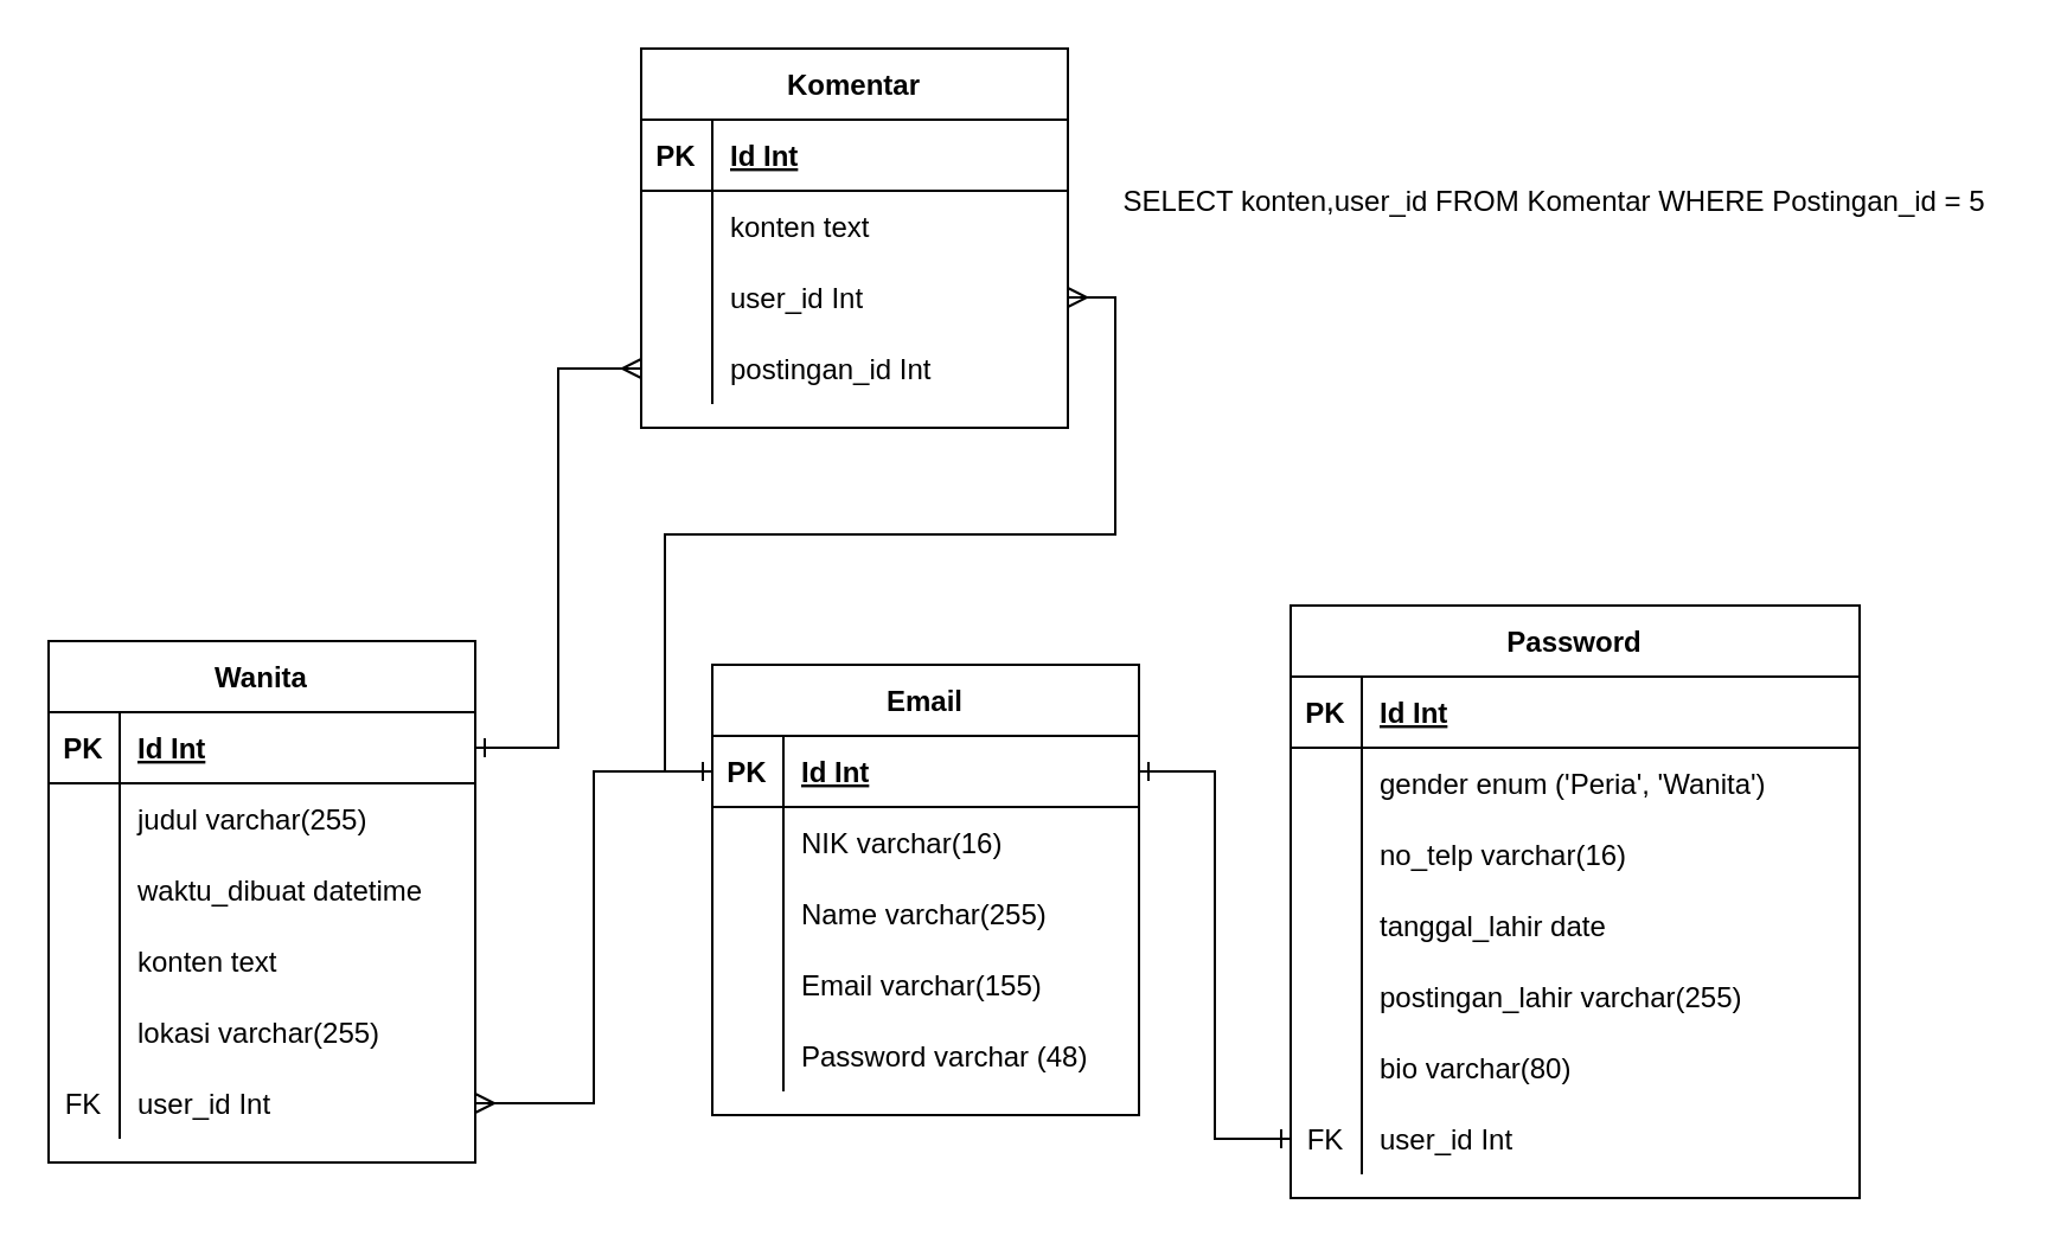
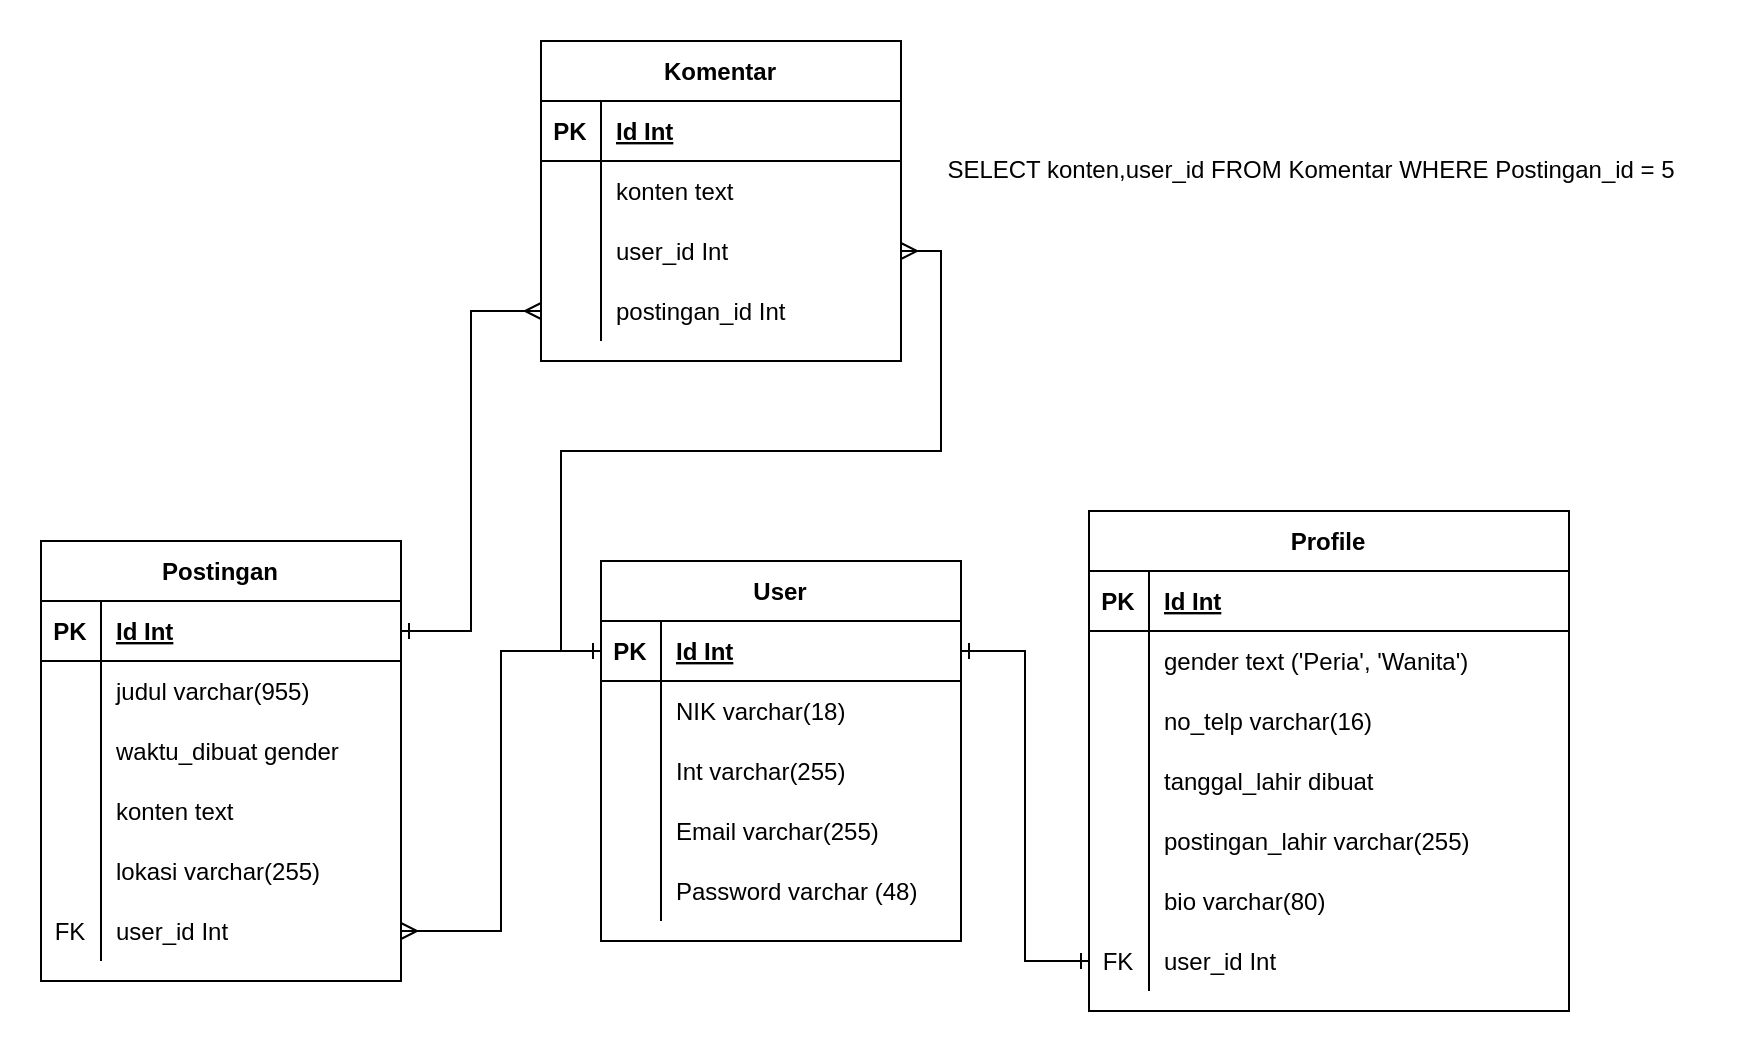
- <mxCell id="18" value="Password" style="shape=table;startSize=30;container=1;collapsible=1;childLayout=tableLayout;fixedRows=1;rowLines=0;fontStyle=1;align=center;resizeLast=1;" vertex="1" parent="1"><mxGeometry x="544" y="255" width="240" height="250" as="geometry" /></mxCell>
+ <mxCell id="18" value="Profile" style="shape=table;startSize=30;container=1;collapsible=1;childLayout=tableLayout;fixedRows=1;rowLines=0;fontStyle=1;align=center;resizeLast=1;" vertex="1" parent="1"><mxGeometry x="544" y="255" width="240" height="250" as="geometry" /></mxCell>
- <mxCell id="41" value="Wanita" style="shape=table;startSize=30;container=1;collapsible=1;childLayout=tableLayout;fixedRows=1;rowLines=0;fontStyle=1;align=center;resizeLast=1;" vertex="1" parent="1"><mxGeometry x="20" y="270" width="180" height="220" as="geometry" /></mxCell>
+ <mxCell id="41" value="Postingan" style="shape=table;startSize=30;container=1;collapsible=1;childLayout=tableLayout;fixedRows=1;rowLines=0;fontStyle=1;align=center;resizeLast=1;" vertex="1" parent="1"><mxGeometry x="20" y="270" width="180" height="220" as="geometry" /></mxCell>
- <mxCell id="2" value="Email" style="shape=table;startSize=30;container=1;collapsible=1;childLayout=tableLayout;fixedRows=1;rowLines=0;fontStyle=1;align=center;resizeLast=1;" vertex="1" parent="1"><mxGeometry x="300" y="280" width="180" height="190" as="geometry" /></mxCell>
+ <mxCell id="2" value="User" style="shape=table;startSize=30;container=1;collapsible=1;childLayout=tableLayout;fixedRows=1;rowLines=0;fontStyle=1;align=center;resizeLast=1;" vertex="1" parent="1"><mxGeometry x="300" y="280" width="180" height="190" as="geometry" /></mxCell>
- <mxCell id="24" value="gender enum ('Peria', 'Wanita')" style="shape=partialRectangle;connectable=0;fillColor=none;top=0;left=0;bottom=0;right=0;align=left;spacingLeft=6;overflow=hidden;" vertex="1" parent="22"><mxGeometry x="30" width="210" height="30" as="geometry"><mxRectangle width="210" height="30" as="alternateBounds" /></mxGeometry></mxCell>
+ <mxCell id="24" value="gender text ('Peria', 'Wanita')" style="shape=partialRectangle;connectable=0;fillColor=none;top=0;left=0;bottom=0;right=0;align=left;spacingLeft=6;overflow=hidden;" vertex="1" parent="22"><mxGeometry x="30" width="210" height="30" as="geometry"><mxRectangle width="210" height="30" as="alternateBounds" /></mxGeometry></mxCell>
- <mxCell id="47" value="judul varchar(255)" style="shape=partialRectangle;connectable=0;fillColor=none;top=0;left=0;bottom=0;right=0;align=left;spacingLeft=6;overflow=hidden;" vertex="1" parent="45"><mxGeometry x="30" width="150" height="30" as="geometry"><mxRectangle width="150" height="30" as="alternateBounds" /></mxGeometry></mxCell>
+ <mxCell id="47" value="judul varchar(955)" style="shape=partialRectangle;connectable=0;fillColor=none;top=0;left=0;bottom=0;right=0;align=left;spacingLeft=6;overflow=hidden;" vertex="1" parent="45"><mxGeometry x="30" width="150" height="30" as="geometry"><mxRectangle width="150" height="30" as="alternateBounds" /></mxGeometry></mxCell>
- <mxCell id="8" value="NIK varchar(16)" style="shape=partialRectangle;connectable=0;fillColor=none;top=0;left=0;bottom=0;right=0;align=left;spacingLeft=6;overflow=hidden;" vertex="1" parent="6"><mxGeometry x="30" width="150" height="30" as="geometry"><mxRectangle width="150" height="30" as="alternateBounds" /></mxGeometry></mxCell>
+ <mxCell id="8" value="NIK varchar(18)" style="shape=partialRectangle;connectable=0;fillColor=none;top=0;left=0;bottom=0;right=0;align=left;spacingLeft=6;overflow=hidden;" vertex="1" parent="6"><mxGeometry x="30" width="150" height="30" as="geometry"><mxRectangle width="150" height="30" as="alternateBounds" /></mxGeometry></mxCell>
- <mxCell id="50" value="waktu_dibuat datetime" style="shape=partialRectangle;connectable=0;fillColor=none;top=0;left=0;bottom=0;right=0;align=left;spacingLeft=6;overflow=hidden;" vertex="1" parent="48"><mxGeometry x="30" width="150" height="30" as="geometry"><mxRectangle width="150" height="30" as="alternateBounds" /></mxGeometry></mxCell>
+ <mxCell id="50" value="waktu_dibuat gender" style="shape=partialRectangle;connectable=0;fillColor=none;top=0;left=0;bottom=0;right=0;align=left;spacingLeft=6;overflow=hidden;" vertex="1" parent="48"><mxGeometry x="30" width="150" height="30" as="geometry"><mxRectangle width="150" height="30" as="alternateBounds" /></mxGeometry></mxCell>
- <mxCell id="11" value="Name varchar(255)" style="shape=partialRectangle;connectable=0;fillColor=none;top=0;left=0;bottom=0;right=0;align=left;spacingLeft=6;overflow=hidden;" vertex="1" parent="9"><mxGeometry x="30" width="150" height="30" as="geometry"><mxRectangle width="150" height="30" as="alternateBounds" /></mxGeometry></mxCell>
+ <mxCell id="11" value="Int varchar(255)" style="shape=partialRectangle;connectable=0;fillColor=none;top=0;left=0;bottom=0;right=0;align=left;spacingLeft=6;overflow=hidden;" vertex="1" parent="9"><mxGeometry x="30" width="150" height="30" as="geometry"><mxRectangle width="150" height="30" as="alternateBounds" /></mxGeometry></mxCell>
- <mxCell id="30" value="tanggal_lahir date" style="shape=partialRectangle;connectable=0;fillColor=none;top=0;left=0;bottom=0;right=0;align=left;spacingLeft=6;overflow=hidden;" vertex="1" parent="28"><mxGeometry x="30" width="210" height="30" as="geometry"><mxRectangle width="210" height="30" as="alternateBounds" /></mxGeometry></mxCell>
+ <mxCell id="30" value="tanggal_lahir dibuat" style="shape=partialRectangle;connectable=0;fillColor=none;top=0;left=0;bottom=0;right=0;align=left;spacingLeft=6;overflow=hidden;" vertex="1" parent="28"><mxGeometry x="30" width="210" height="30" as="geometry"><mxRectangle width="210" height="30" as="alternateBounds" /></mxGeometry></mxCell>
- <mxCell id="14" value="Email varchar(155)" style="shape=partialRectangle;connectable=0;fillColor=none;top=0;left=0;bottom=0;right=0;align=left;spacingLeft=6;overflow=hidden;" vertex="1" parent="12"><mxGeometry x="30" width="150" height="30" as="geometry"><mxRectangle width="150" height="30" as="alternateBounds" /></mxGeometry></mxCell>
+ <mxCell id="14" value="Email varchar(255)" style="shape=partialRectangle;connectable=0;fillColor=none;top=0;left=0;bottom=0;right=0;align=left;spacingLeft=6;overflow=hidden;" vertex="1" parent="12"><mxGeometry x="30" width="150" height="30" as="geometry"><mxRectangle width="150" height="30" as="alternateBounds" /></mxGeometry></mxCell>
